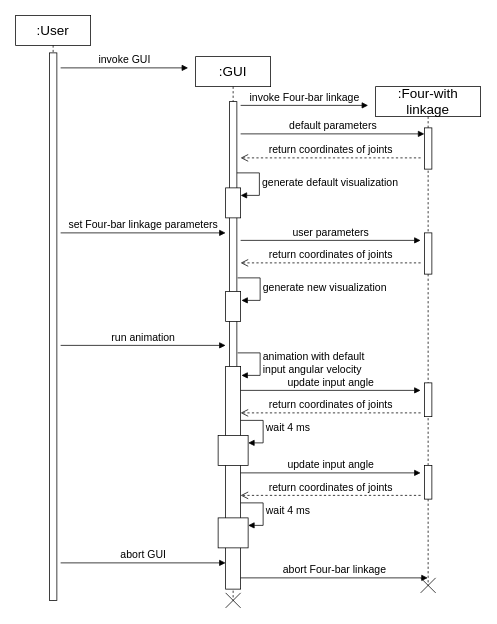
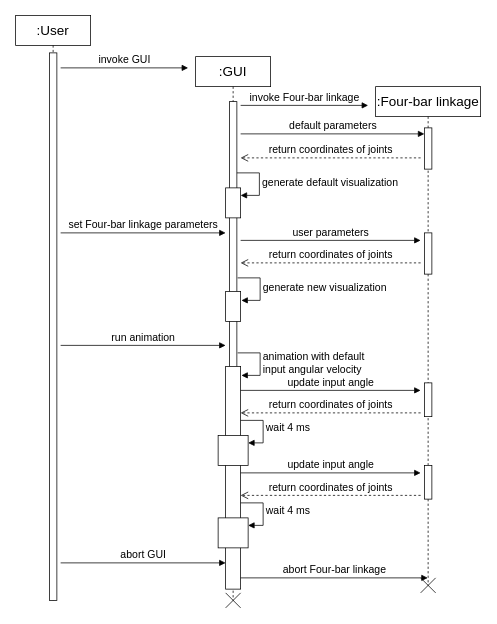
- <mxCell id="11" value="&lt;span style=&quot;font-size: 18px;&quot;&gt;:Four-with linkage&lt;/span&gt;" style="shape=umlLifeline;perimeter=lifelinePerimeter;whiteSpace=wrap;html=1;container=1;dropTarget=0;collapsible=0;recursiveResize=0;outlineConnect=0;portConstraint=eastwest;newEdgeStyle={&quot;curved&quot;:0,&quot;rounded&quot;:0};fontSize=18;" vertex="1" parent="1"><mxGeometry x="500" y="115" width="140" height="665" as="geometry" /></mxCell>
+ <mxCell id="11" value="&lt;span style=&quot;font-size: 18px;&quot;&gt;:Four-bar linkage&lt;/span&gt;" style="shape=umlLifeline;perimeter=lifelinePerimeter;whiteSpace=wrap;html=1;container=1;dropTarget=0;collapsible=0;recursiveResize=0;outlineConnect=0;portConstraint=eastwest;newEdgeStyle={&quot;curved&quot;:0,&quot;rounded&quot;:0};fontSize=18;" vertex="1" parent="1"><mxGeometry x="500" y="115" width="140" height="665" as="geometry" /></mxCell>
